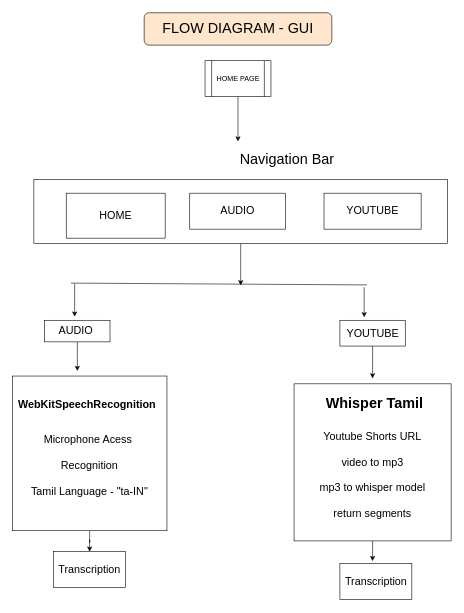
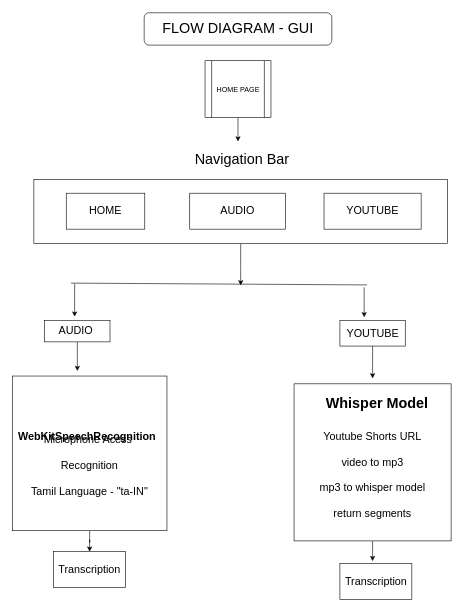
- <mxCell id="2" value="&lt;font style=&quot;font-size: 24px;&quot;&gt;FLOW DIAGRAM - GUI&lt;/font&gt;" style="rounded=1;whiteSpace=wrap;html=1;fillColor=#ffe6cc;" parent="1" vertex="1"><mxGeometry x="240" y="20" width="313" height="54" as="geometry" /></mxCell>
+ <mxCell id="2" value="&lt;font style=&quot;font-size: 24px;&quot;&gt;FLOW DIAGRAM - GUI&lt;/font&gt;" style="rounded=1;whiteSpace=wrap;html=1;" parent="1" vertex="1"><mxGeometry x="240" y="20" width="313" height="54" as="geometry" /></mxCell>
- <mxCell id="6" value="HOME PAGE" style="shape=process;whiteSpace=wrap;html=1;backgroundOutline=1;" parent="1" vertex="1"><mxGeometry x="341.5" y="100" width="110" height="60" as="geometry" /></mxCell>
+ <mxCell id="6" value="HOME PAGE" style="shape=process;whiteSpace=wrap;html=1;backgroundOutline=1;" parent="1" vertex="1"><mxGeometry x="341.5" y="100" width="110" height="95" as="geometry" /></mxCell>
- <mxCell id="10" value="&lt;font style=&quot;font-size: 24px;&quot;&gt;Navigation Bar&lt;/font&gt;" style="text;html=1;align=center;verticalAlign=middle;whiteSpace=wrap;rounded=0;" parent="1" vertex="1"><mxGeometry x="388" y="249" width="180.5" height="30" as="geometry" /></mxCell>
+ <mxCell id="10" value="&lt;font style=&quot;font-size: 24px;&quot;&gt;Navigation Bar&lt;/font&gt;" style="text;html=1;align=center;verticalAlign=middle;whiteSpace=wrap;rounded=0;" parent="1" vertex="1"><mxGeometry x="313" y="249" width="180.5" height="30" as="geometry" /></mxCell>
- <mxCell id="7" value="&lt;font style=&quot;font-size: 18px;&quot;&gt;HOME&lt;/font&gt;" style="rounded=0;whiteSpace=wrap;html=1;" parent="1" vertex="1"><mxGeometry x="110" y="321" width="165" height="75" as="geometry" /></mxCell>
+ <mxCell id="7" value="&lt;font style=&quot;font-size: 18px;&quot;&gt;HOME&lt;/font&gt;" style="rounded=0;whiteSpace=wrap;html=1;" parent="1" vertex="1"><mxGeometry x="110" y="321" width="131" height="60" as="geometry" /></mxCell>
- <mxCell id="23" value="&lt;h1&gt;&lt;span style=&quot;white-space: pre;&quot;&gt;&#09;&lt;/span&gt;Whisper Tamil&lt;br&gt;&lt;/h1&gt;" style="text;html=1;spacing=5;spacingTop=-20;whiteSpace=wrap;overflow=hidden;rounded=0;" parent="1" vertex="1"><mxGeometry x="485" y="651" width="246" height="43" as="geometry" /></mxCell>
+ <mxCell id="23" value="&lt;h1&gt;&lt;span style=&quot;white-space: pre;&quot;&gt;&#09;&lt;/span&gt;Whisper Model&lt;br&gt;&lt;/h1&gt;" style="text;html=1;spacing=5;spacingTop=-20;whiteSpace=wrap;overflow=hidden;rounded=0;" parent="1" vertex="1"><mxGeometry x="485" y="651" width="246" height="43" as="geometry" /></mxCell>
- <mxCell id="22" value="&lt;h1&gt;&lt;span style=&quot;background-color: initial;&quot;&gt;&lt;font style=&quot;font-size: 18px;&quot;&gt;WebKitSpeechRecognition&lt;/font&gt;&lt;/span&gt;&lt;/h1&gt;&lt;h1&gt;&lt;br&gt;&lt;/h1&gt;" style="text;html=1;spacing=5;spacingTop=-20;whiteSpace=wrap;overflow=hidden;rounded=0;" parent="1" vertex="1"><mxGeometry x="25" y="651" width="246" height="43" as="geometry" /></mxCell>
+ <mxCell id="22" value="&lt;h1&gt;&lt;span style=&quot;background-color: initial;&quot;&gt;&lt;font style=&quot;font-size: 18px;&quot;&gt;WebKitSpeechRecognition&lt;/font&gt;&lt;/span&gt;&lt;/h1&gt;&lt;h1&gt;&lt;br&gt;&lt;/h1&gt;" style="text;html=1;spacing=5;spacingTop=-20;whiteSpace=wrap;overflow=hidden;rounded=0;" parent="1" vertex="1"><mxGeometry x="25" y="706" width="246" height="43" as="geometry" /></mxCell>
